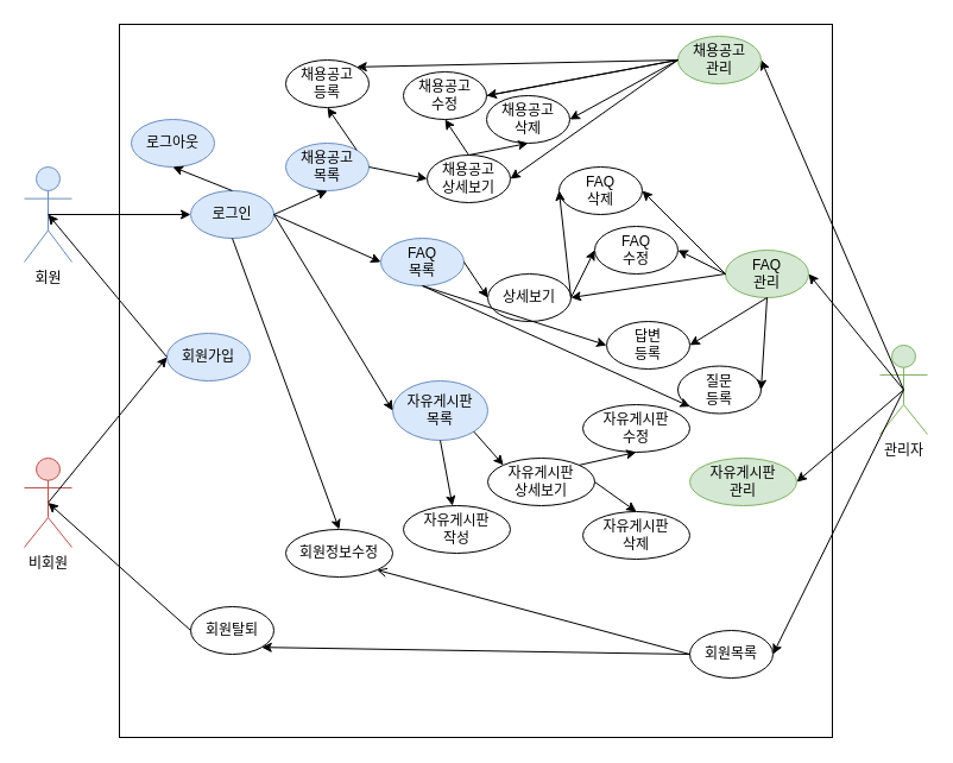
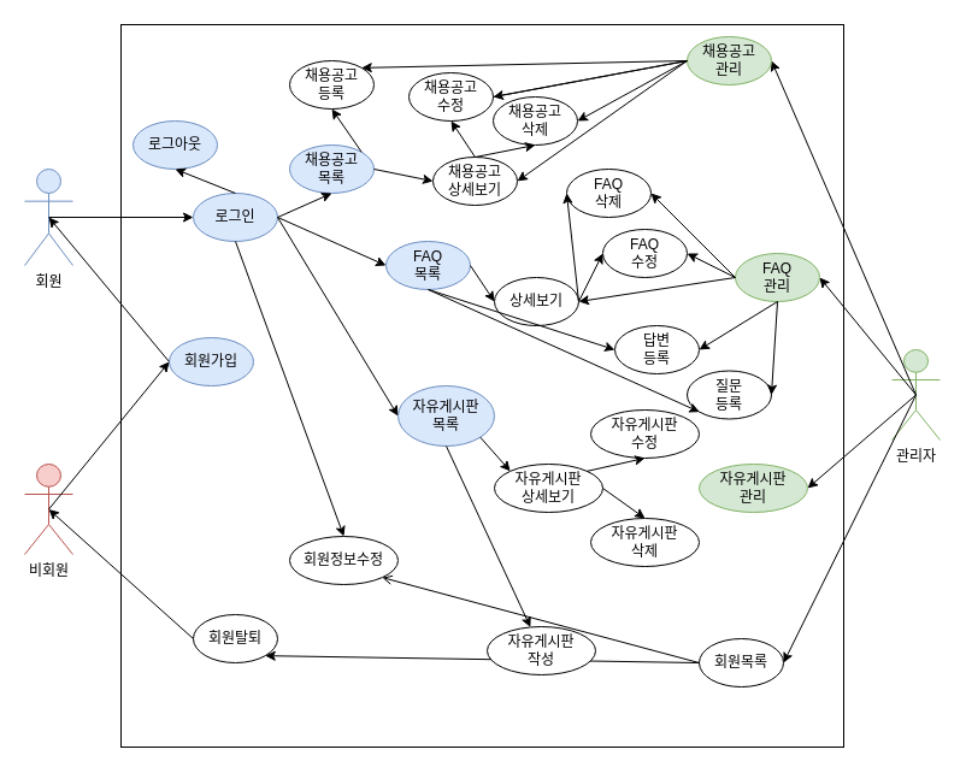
- <mxCell id="59" value="자유게시판&lt;br&gt;작성" style="ellipse;whiteSpace=wrap;html=1;" vertex="1" parent="1"><mxGeometry x="339" y="425" width="90" height="40" as="geometry" /></mxCell>
+ <mxCell id="59" value="자유게시판&lt;br&gt;작성" style="ellipse;whiteSpace=wrap;html=1;" vertex="1" parent="1"><mxGeometry x="404" y="520" width="90" height="40" as="geometry" /></mxCell>
